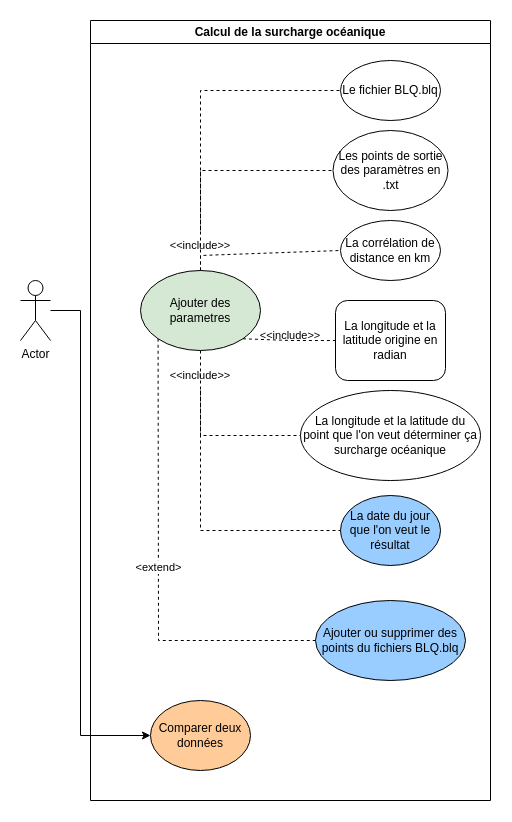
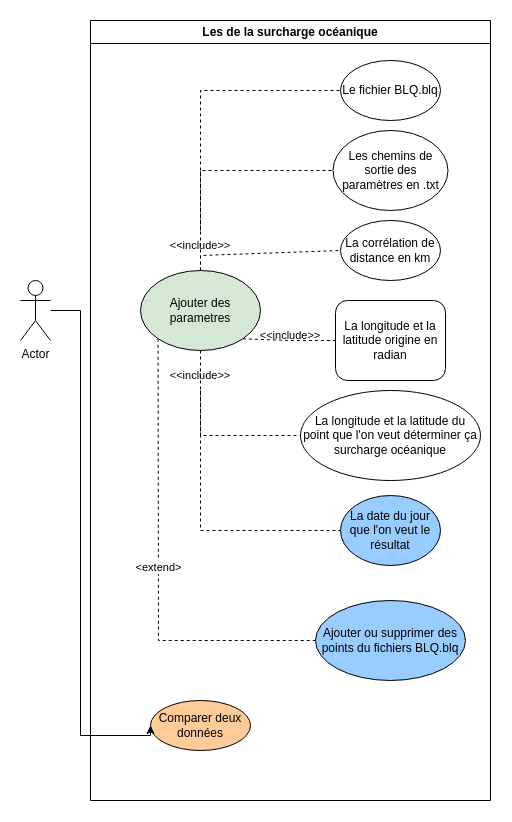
- <mxCell id="2" value="Calcul de la surcharge océanique" style="swimlane;whiteSpace=wrap;html=1;fillColor=#FFFFFF;" parent="1" vertex="1"><mxGeometry x="90" y="20" width="400" height="780" as="geometry" /></mxCell>
+ <mxCell id="2" value="Les de la surcharge océanique" style="swimlane;whiteSpace=wrap;html=1;fillColor=#FFFFFF;" parent="1" vertex="1"><mxGeometry x="90" y="20" width="400" height="780" as="geometry" /></mxCell>
- <mxCell id="8" value="Les points de sortie des paramètres en .txt" style="ellipse;whiteSpace=wrap;html=1;" parent="2" vertex="1"><mxGeometry x="242.5" y="110" width="115" height="80" as="geometry" /></mxCell>
+ <mxCell id="8" value="Les chemins de sortie des paramètres en .txt" style="ellipse;whiteSpace=wrap;html=1;" parent="2" vertex="1"><mxGeometry x="242.5" y="110" width="115" height="80" as="geometry" /></mxCell>
- <mxCell id="7" value="Comparer deux données" style="ellipse;whiteSpace=wrap;html=1;fillColor=#FFCC99;" parent="2" vertex="1"><mxGeometry x="60" y="680" width="100" height="70" as="geometry" /></mxCell>
+ <mxCell id="7" value="Comparer deux données" style="ellipse;whiteSpace=wrap;html=1;fillColor=#FFCC99;" parent="2" vertex="1"><mxGeometry x="60" y="680" width="100" height="50" as="geometry" /></mxCell>
